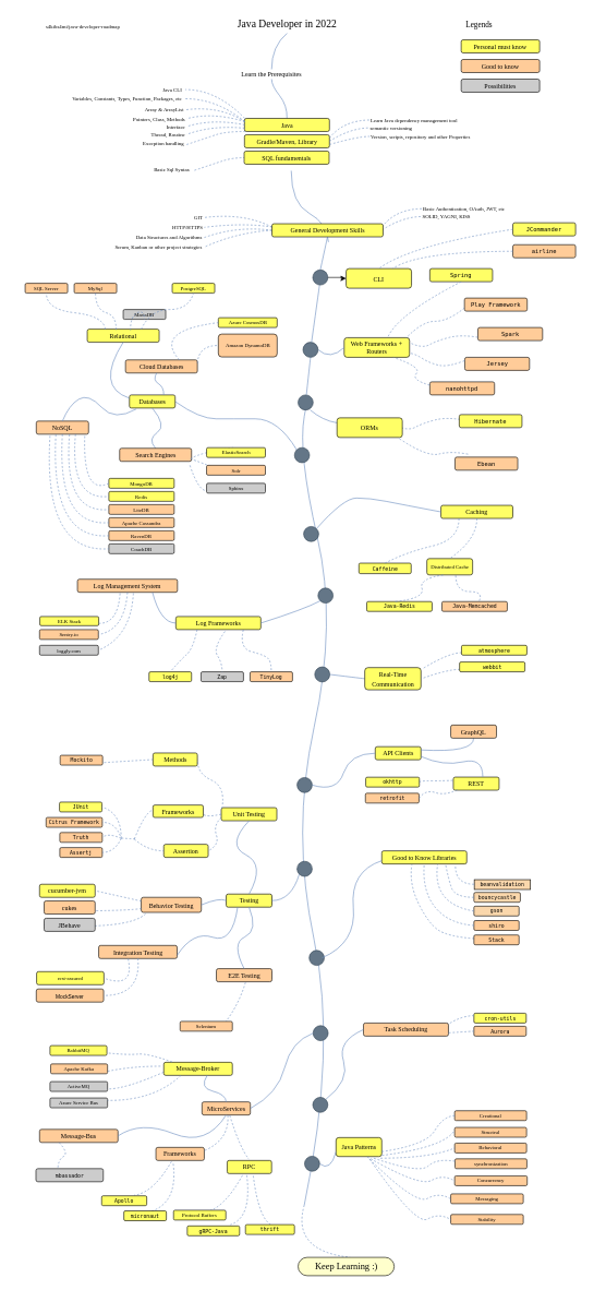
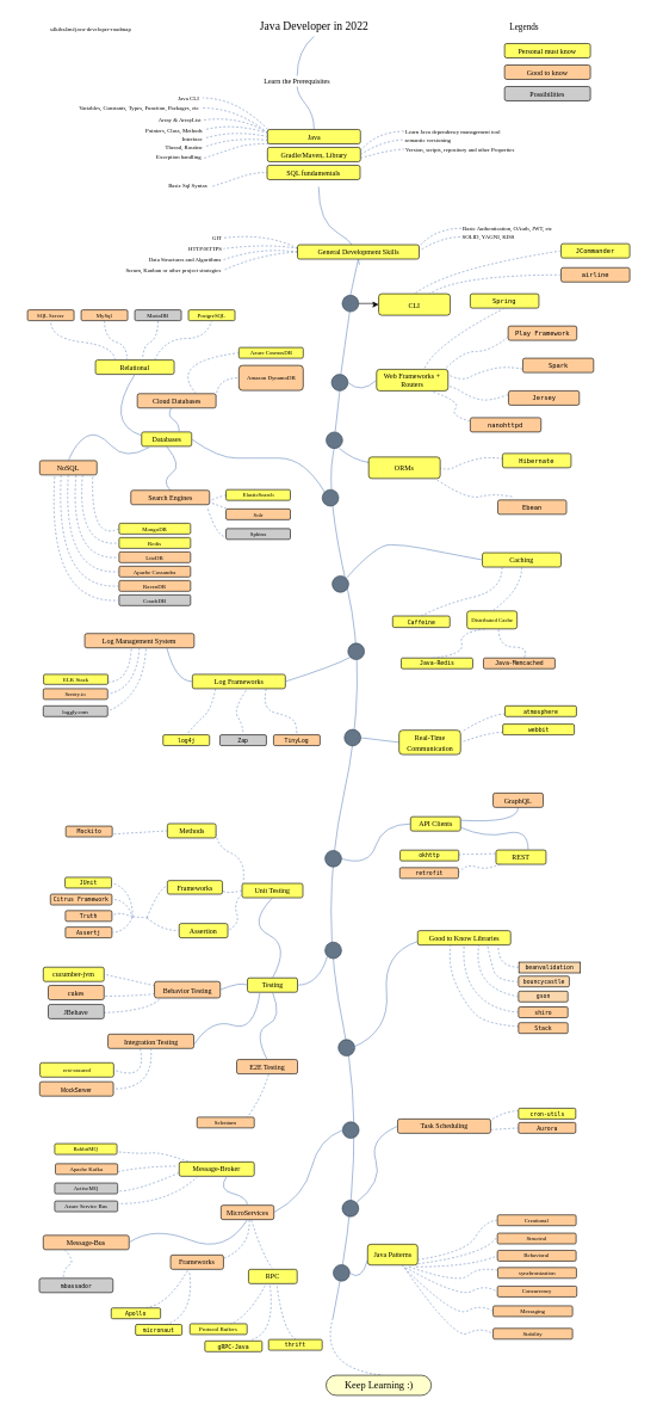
- <mxCell id="42" value="MariaDB" style="rounded=1;whiteSpace=wrap;html=1;comic=0;fontFamily=Verdana;fontSize=8;fillColor=#CCCCCC;" parent="1" vertex="1"><mxGeometry x="188" y="472" width="65" height="15" as="geometry" /></mxCell>
+ <mxCell id="42" value="MariaDB" style="rounded=1;whiteSpace=wrap;html=1;comic=0;fontFamily=Verdana;fontSize=8;fillColor=#CCCCCC;" parent="1" vertex="1"><mxGeometry x="188" y="432" width="65" height="15" as="geometry" /></mxCell>
